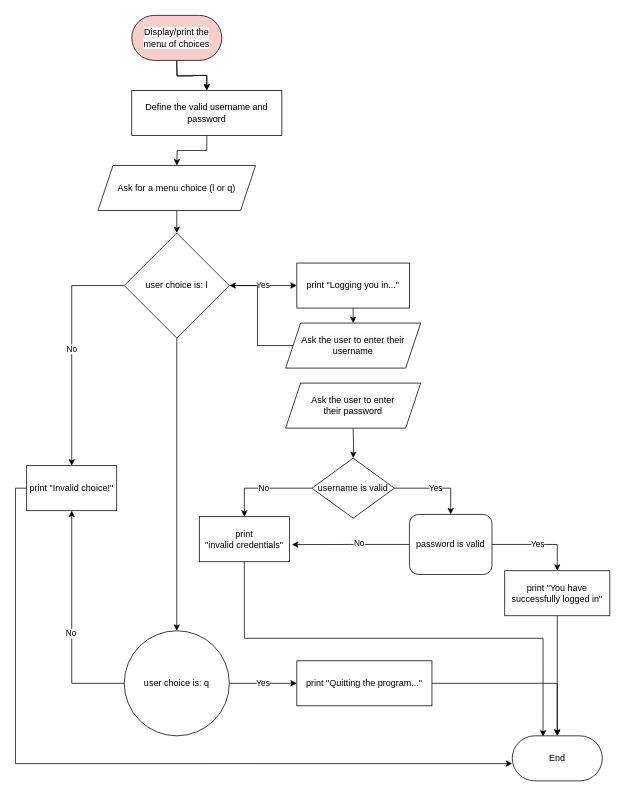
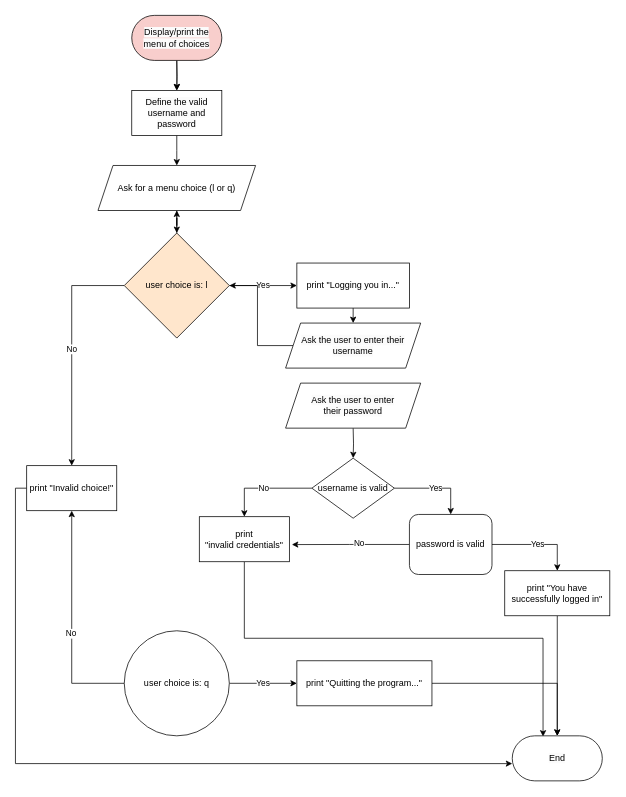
- <mxCell id="8" value="&lt;span style=&quot;color: rgb(0, 0, 0); font-family: Helvetica; font-size: 12px; font-style: normal; font-variant-ligatures: normal; font-variant-caps: normal; font-weight: 400; letter-spacing: normal; orphans: 2; text-align: center; text-indent: 0px; text-transform: none; widows: 2; word-spacing: 0px; -webkit-text-stroke-width: 0px; background-color: rgb(251, 251, 251); text-decoration-thickness: initial; text-decoration-style: initial; text-decoration-color: initial; float: none; display: inline !important;&quot;&gt;Define the valid username and password&lt;/span&gt;" style="rounded=0;whiteSpace=wrap;html=1;" parent="1" vertex="1"><mxGeometry x="175" y="120" width="200" height="60" as="geometry" /></mxCell>
+ <mxCell id="8" value="&lt;span style=&quot;color: rgb(0, 0, 0); font-family: Helvetica; font-size: 12px; font-style: normal; font-variant-ligatures: normal; font-variant-caps: normal; font-weight: 400; letter-spacing: normal; orphans: 2; text-align: center; text-indent: 0px; text-transform: none; widows: 2; word-spacing: 0px; -webkit-text-stroke-width: 0px; background-color: rgb(251, 251, 251); text-decoration-thickness: initial; text-decoration-style: initial; text-decoration-color: initial; float: none; display: inline !important;&quot;&gt;Define the valid username and password&lt;/span&gt;" style="rounded=0;whiteSpace=wrap;html=1;" parent="1" vertex="1"><mxGeometry x="175" y="120" width="120" height="60" as="geometry" /></mxCell>
- <mxCell id="6" value="user choice is: l" style="rhombus;whiteSpace=wrap;html=1;rounded=0;" parent="1" vertex="1"><mxGeometry x="165" y="310" width="140" height="140" as="geometry" /></mxCell>
+ <mxCell id="6" value="user choice is: l" style="rhombus;whiteSpace=wrap;html=1;rounded=0;fillColor=#ffe6cc;" parent="1" vertex="1"><mxGeometry x="165" y="310" width="140" height="140" as="geometry" /></mxCell>
- <mxCell id="4" style="edgeStyle=orthogonalEdgeStyle;rounded=0;orthogonalLoop=1;jettySize=auto;html=1;" parent="1" source="6" target="14" edge="1"><mxGeometry relative="1" as="geometry" /></mxCell>
+ <mxCell id="4" style="edgeStyle=orthogonalEdgeStyle;rounded=0;orthogonalLoop=1;jettySize=auto;html=1;" parent="1" source="6" target="36" edge="1"><mxGeometry relative="1" as="geometry" /></mxCell>
